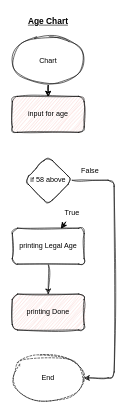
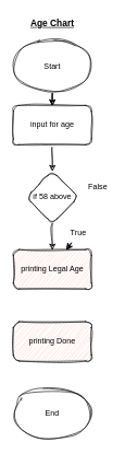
- <mxCell id="4" value="Chart" style="ellipse;whiteSpace=wrap;html=1;rounded=1;sketch=1;curveFitting=1;jiggle=2;" parent="1" vertex="1"><mxGeometry x="20" y="60" width="120" height="80" as="geometry" /></mxCell>
+ <mxCell id="4" value="Start" style="ellipse;whiteSpace=wrap;html=1;rounded=1;sketch=1;curveFitting=1;jiggle=2;" parent="1" vertex="1"><mxGeometry x="20" y="60" width="120" height="80" as="geometry" /></mxCell>
- <mxCell id="9" value="input for age" style="rounded=1;whiteSpace=wrap;html=1;sketch=1;curveFitting=1;jiggle=2;fillColor=#f8cecc;" parent="1" vertex="1"><mxGeometry x="20" y="160" width="120" height="60" as="geometry" /></mxCell>
+ <mxCell id="9" value="input for age" style="rounded=1;whiteSpace=wrap;html=1;sketch=1;curveFitting=1;jiggle=2;" parent="1" vertex="1"><mxGeometry x="20" y="160" width="120" height="60" as="geometry" /></mxCell>
+ <mxCell id="8" style="edgeStyle=none;html=1;exitX=0.5;exitY=1;exitDx=0;exitDy=0;entryX=0.5;entryY=0;entryDx=0;entryDy=0;sketch=1;curveFitting=1;jiggle=2;strokeColor=#000000;" parent="1" source="9" target="7" edge="1"><mxGeometry relative="1" as="geometry" /></mxCell>
+ <mxCell id="5" style="edgeStyle=none;html=1;exitX=0.5;exitY=1;exitDx=0;exitDy=0;entryX=0.5;entryY=0;entryDx=0;entryDy=0;sketch=1;curveFitting=1;jiggle=2;fontColor=#000000;strokeColor=#000000;" parent="1" source="7" target="11" edge="1"><mxGeometry relative="1" as="geometry" /></mxCell>
- <mxCell id="11" value="printing Legal Age" style="rounded=1;whiteSpace=wrap;html=1;sketch=1;curveFitting=1;jiggle=2;" parent="1" vertex="1"><mxGeometry x="20" y="380" width="120" height="60" as="geometry" /></mxCell>
+ <mxCell id="11" value="printing Legal Age" style="rounded=1;whiteSpace=wrap;html=1;sketch=1;curveFitting=1;jiggle=2;fillColor=#f8cecc;" parent="1" vertex="1"><mxGeometry x="20" y="380" width="120" height="60" as="geometry" /></mxCell>
- <mxCell id="6" style="edgeStyle=none;html=1;entryX=1;entryY=0.5;entryDx=0;entryDy=0;sketch=1;curveFitting=1;jiggle=2;strokeColor=#000000;" parent="1" source="7" target="13" edge="1"><mxGeometry relative="1" as="geometry"><Array as="points"><mxPoint x="190" y="300" /><mxPoint x="190" y="630" /></Array></mxGeometry></mxCell>
- <mxCell id="10" style="edgeStyle=none;html=1;sketch=1;curveFitting=1;jiggle=2;strokeColor=#000000;" parent="1" source="11" target="12" edge="1"><mxGeometry relative="1" as="geometry" /></mxCell>
- <mxCell id="13" value="End" style="ellipse;whiteSpace=wrap;html=1;rounded=1;sketch=1;curveFitting=1;jiggle=2;dashed=1;" parent="1" vertex="1"><mxGeometry x="20" y="590" width="120" height="80" as="geometry" /></mxCell>
+ <mxCell id="13" value="End" style="ellipse;whiteSpace=wrap;html=1;rounded=1;sketch=1;curveFitting=1;jiggle=2;" parent="1" vertex="1"><mxGeometry x="20" y="590" width="120" height="80" as="geometry" /></mxCell>
